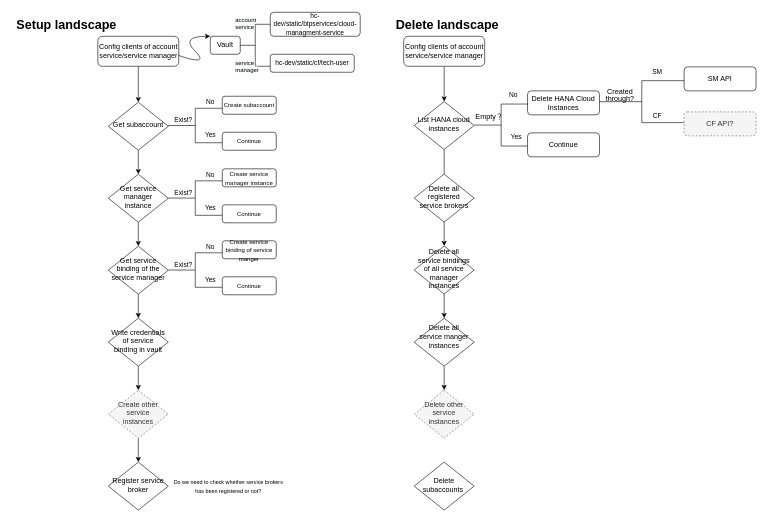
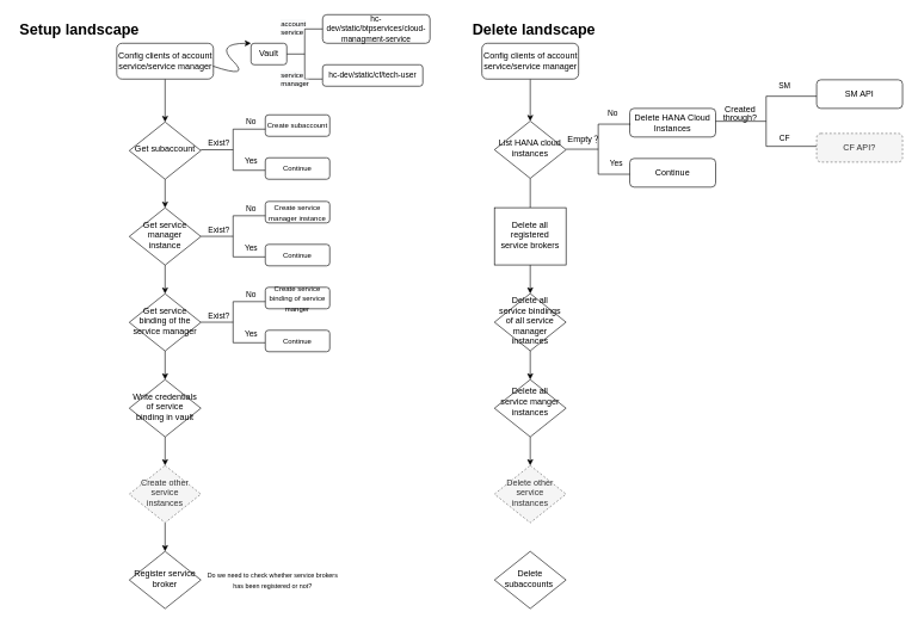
- <mxCell id="22" value="Delete all registered service brokers" style="rhombus;whiteSpace=wrap;html=1;shadow=0;fontFamily=Helvetica;fontSize=12;align=center;strokeWidth=1;spacing=6;spacingTop=-4;" parent="1" vertex="1"><mxGeometry x="690" y="289.75" width="100" height="80" as="geometry" /></mxCell>
+ <mxCell id="22" value="Delete all registered service brokers" style="whiteSpace=wrap;html=1;shadow=0;fontFamily=Helvetica;fontSize=12;align=center;strokeWidth=1;spacing=6;spacingTop=-4;rounded=0;" parent="1" vertex="1"><mxGeometry x="690" y="289.75" width="100" height="80" as="geometry" /></mxCell>
